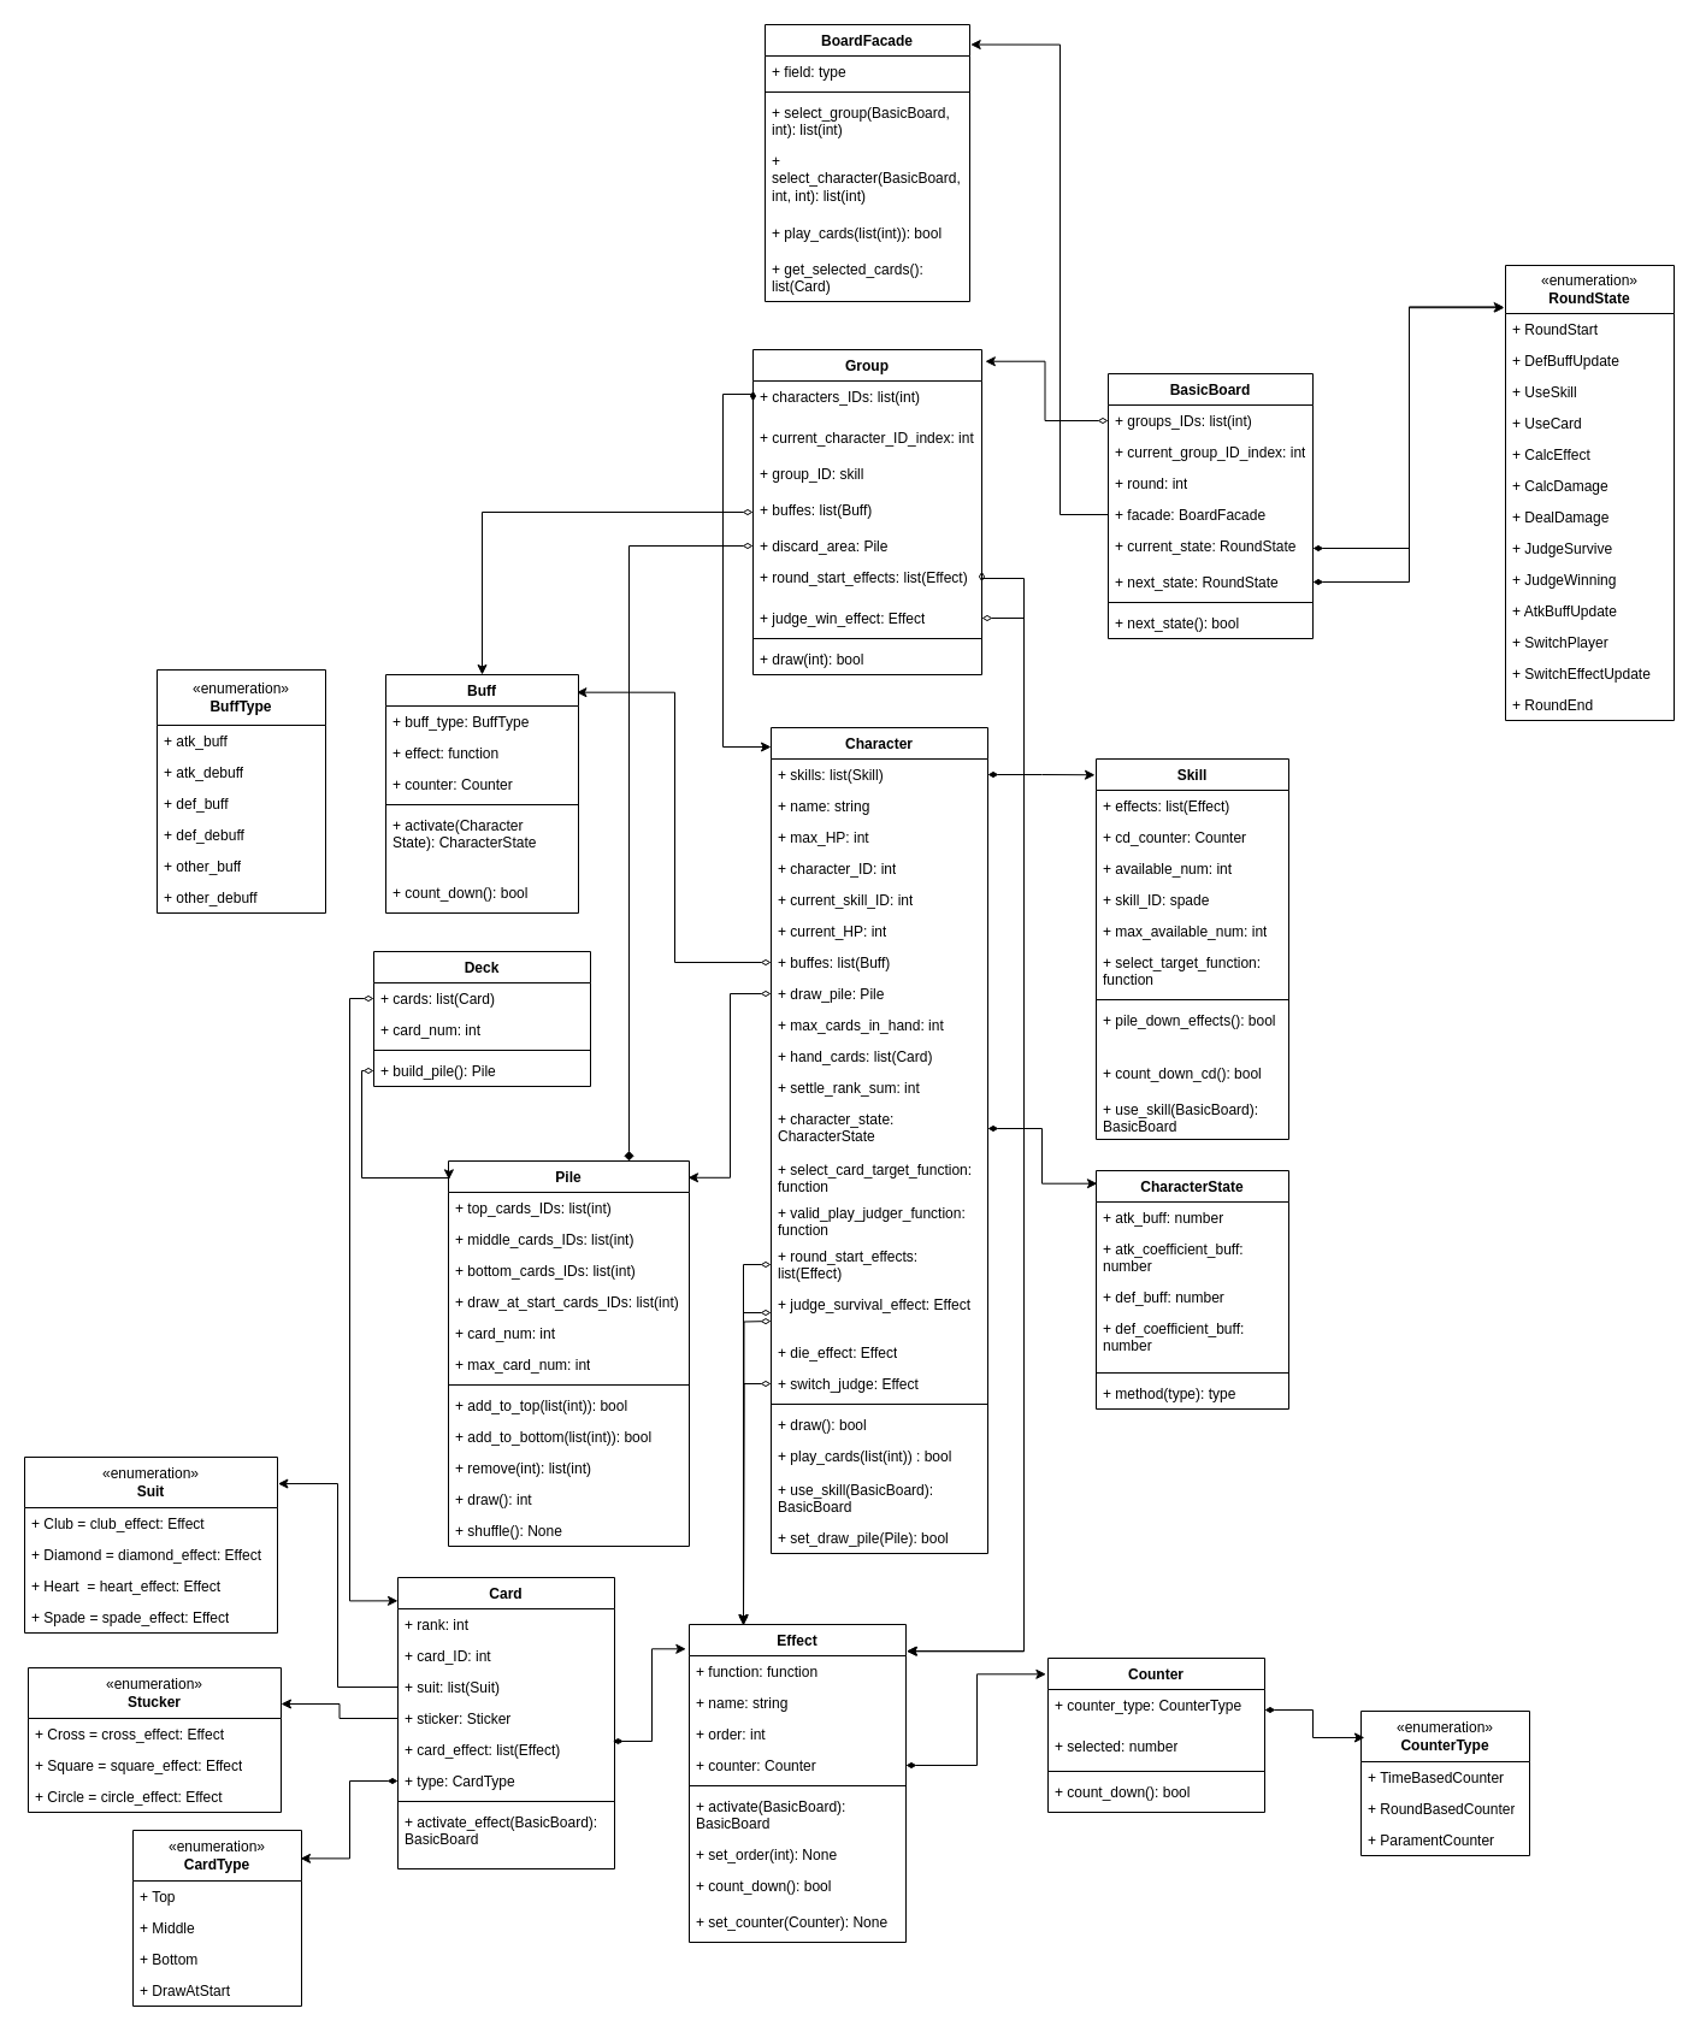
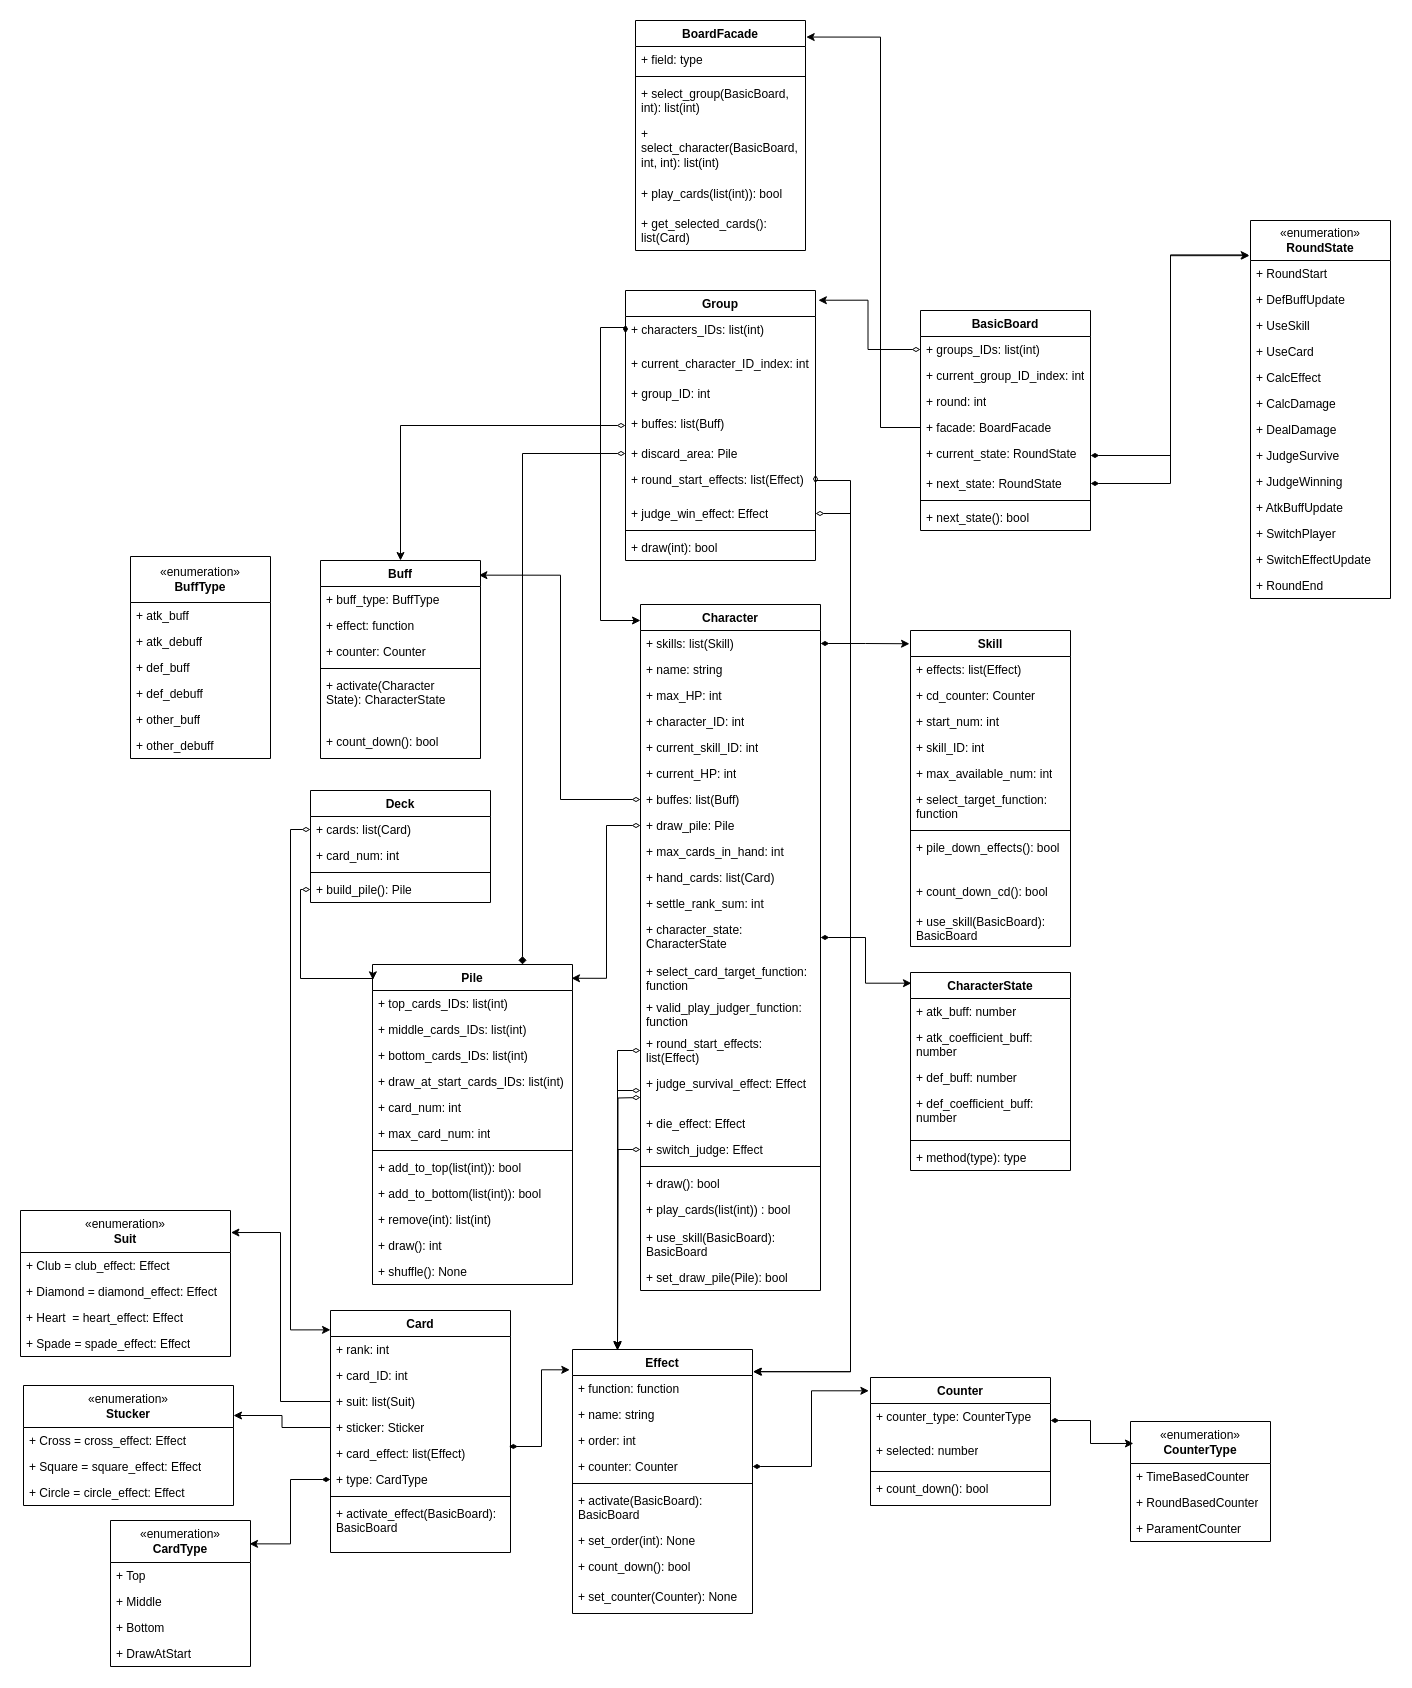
- <mxCell id="78" value="+ group_ID: skill" style="text;strokeColor=none;fillColor=none;align=left;verticalAlign=top;spacingLeft=4;spacingRight=4;overflow=hidden;rotatable=0;points=[[0,0.5],[1,0.5]];portConstraint=eastwest;whiteSpace=wrap;html=1;" parent="75" vertex="1"><mxGeometry y="90" width="190" height="30" as="geometry" /></mxCell>
+ <mxCell id="78" value="+ group_ID: int" style="text;strokeColor=none;fillColor=none;align=left;verticalAlign=top;spacingLeft=4;spacingRight=4;overflow=hidden;rotatable=0;points=[[0,0.5],[1,0.5]];portConstraint=eastwest;whiteSpace=wrap;html=1;" parent="75" vertex="1"><mxGeometry y="90" width="190" height="30" as="geometry" /></mxCell>
- <mxCell id="130" value="+ available_num: int" style="text;strokeColor=none;fillColor=none;align=left;verticalAlign=top;spacingLeft=4;spacingRight=4;overflow=hidden;rotatable=0;points=[[0,0.5],[1,0.5]];portConstraint=eastwest;whiteSpace=wrap;html=1;" parent="127" vertex="1"><mxGeometry y="78" width="160" height="26" as="geometry" /></mxCell>
+ <mxCell id="130" value="+ start_num: int" style="text;strokeColor=none;fillColor=none;align=left;verticalAlign=top;spacingLeft=4;spacingRight=4;overflow=hidden;rotatable=0;points=[[0,0.5],[1,0.5]];portConstraint=eastwest;whiteSpace=wrap;html=1;" parent="127" vertex="1"><mxGeometry y="78" width="160" height="26" as="geometry" /></mxCell>
- <mxCell id="131" value="+ skill_ID: spade" style="text;strokeColor=none;fillColor=none;align=left;verticalAlign=top;spacingLeft=4;spacingRight=4;overflow=hidden;rotatable=0;points=[[0,0.5],[1,0.5]];portConstraint=eastwest;whiteSpace=wrap;html=1;" parent="127" vertex="1"><mxGeometry y="104" width="160" height="26" as="geometry" /></mxCell>
+ <mxCell id="131" value="+ skill_ID: int" style="text;strokeColor=none;fillColor=none;align=left;verticalAlign=top;spacingLeft=4;spacingRight=4;overflow=hidden;rotatable=0;points=[[0,0.5],[1,0.5]];portConstraint=eastwest;whiteSpace=wrap;html=1;" parent="127" vertex="1"><mxGeometry y="104" width="160" height="26" as="geometry" /></mxCell>
